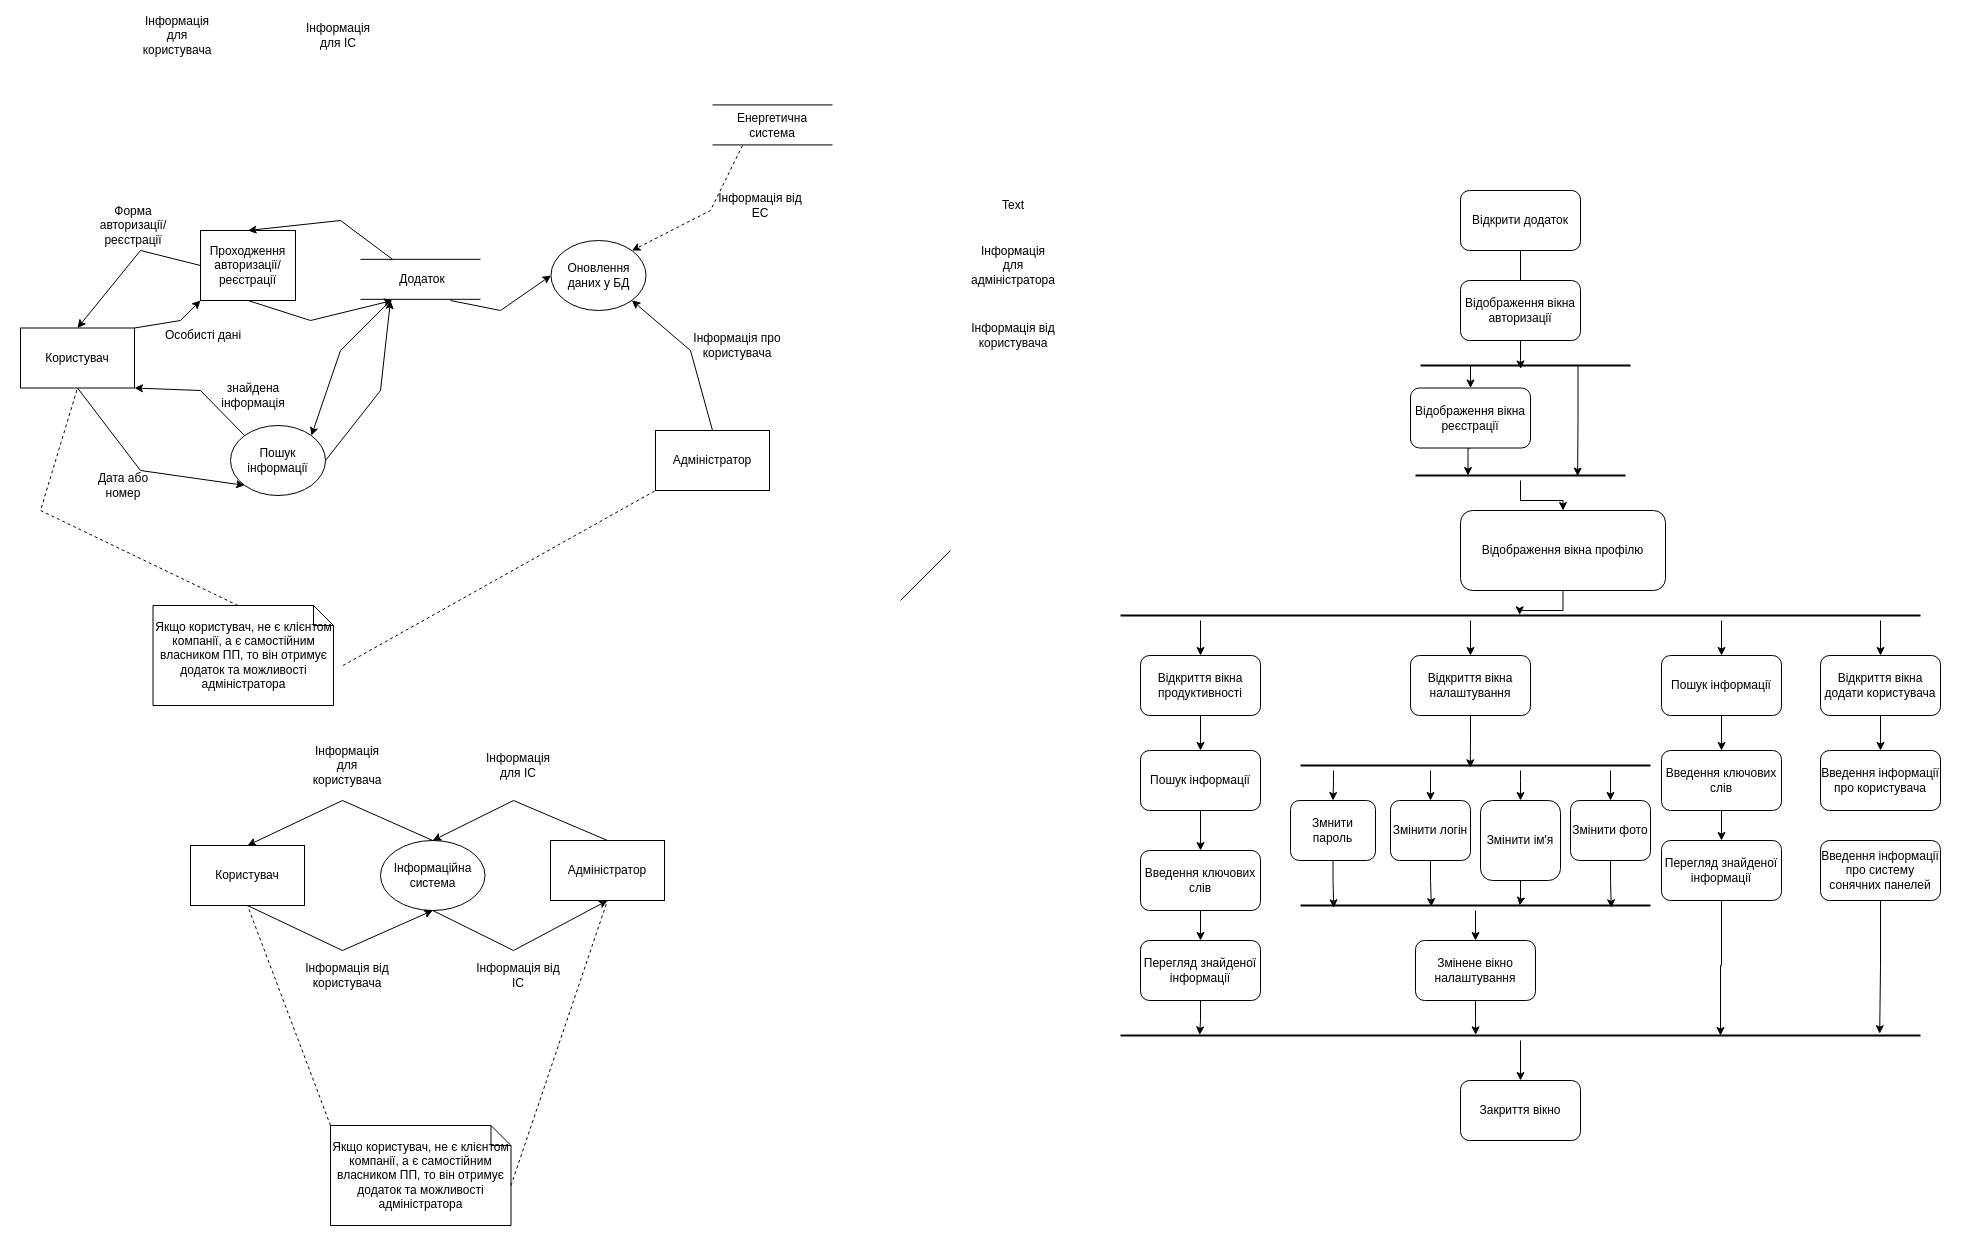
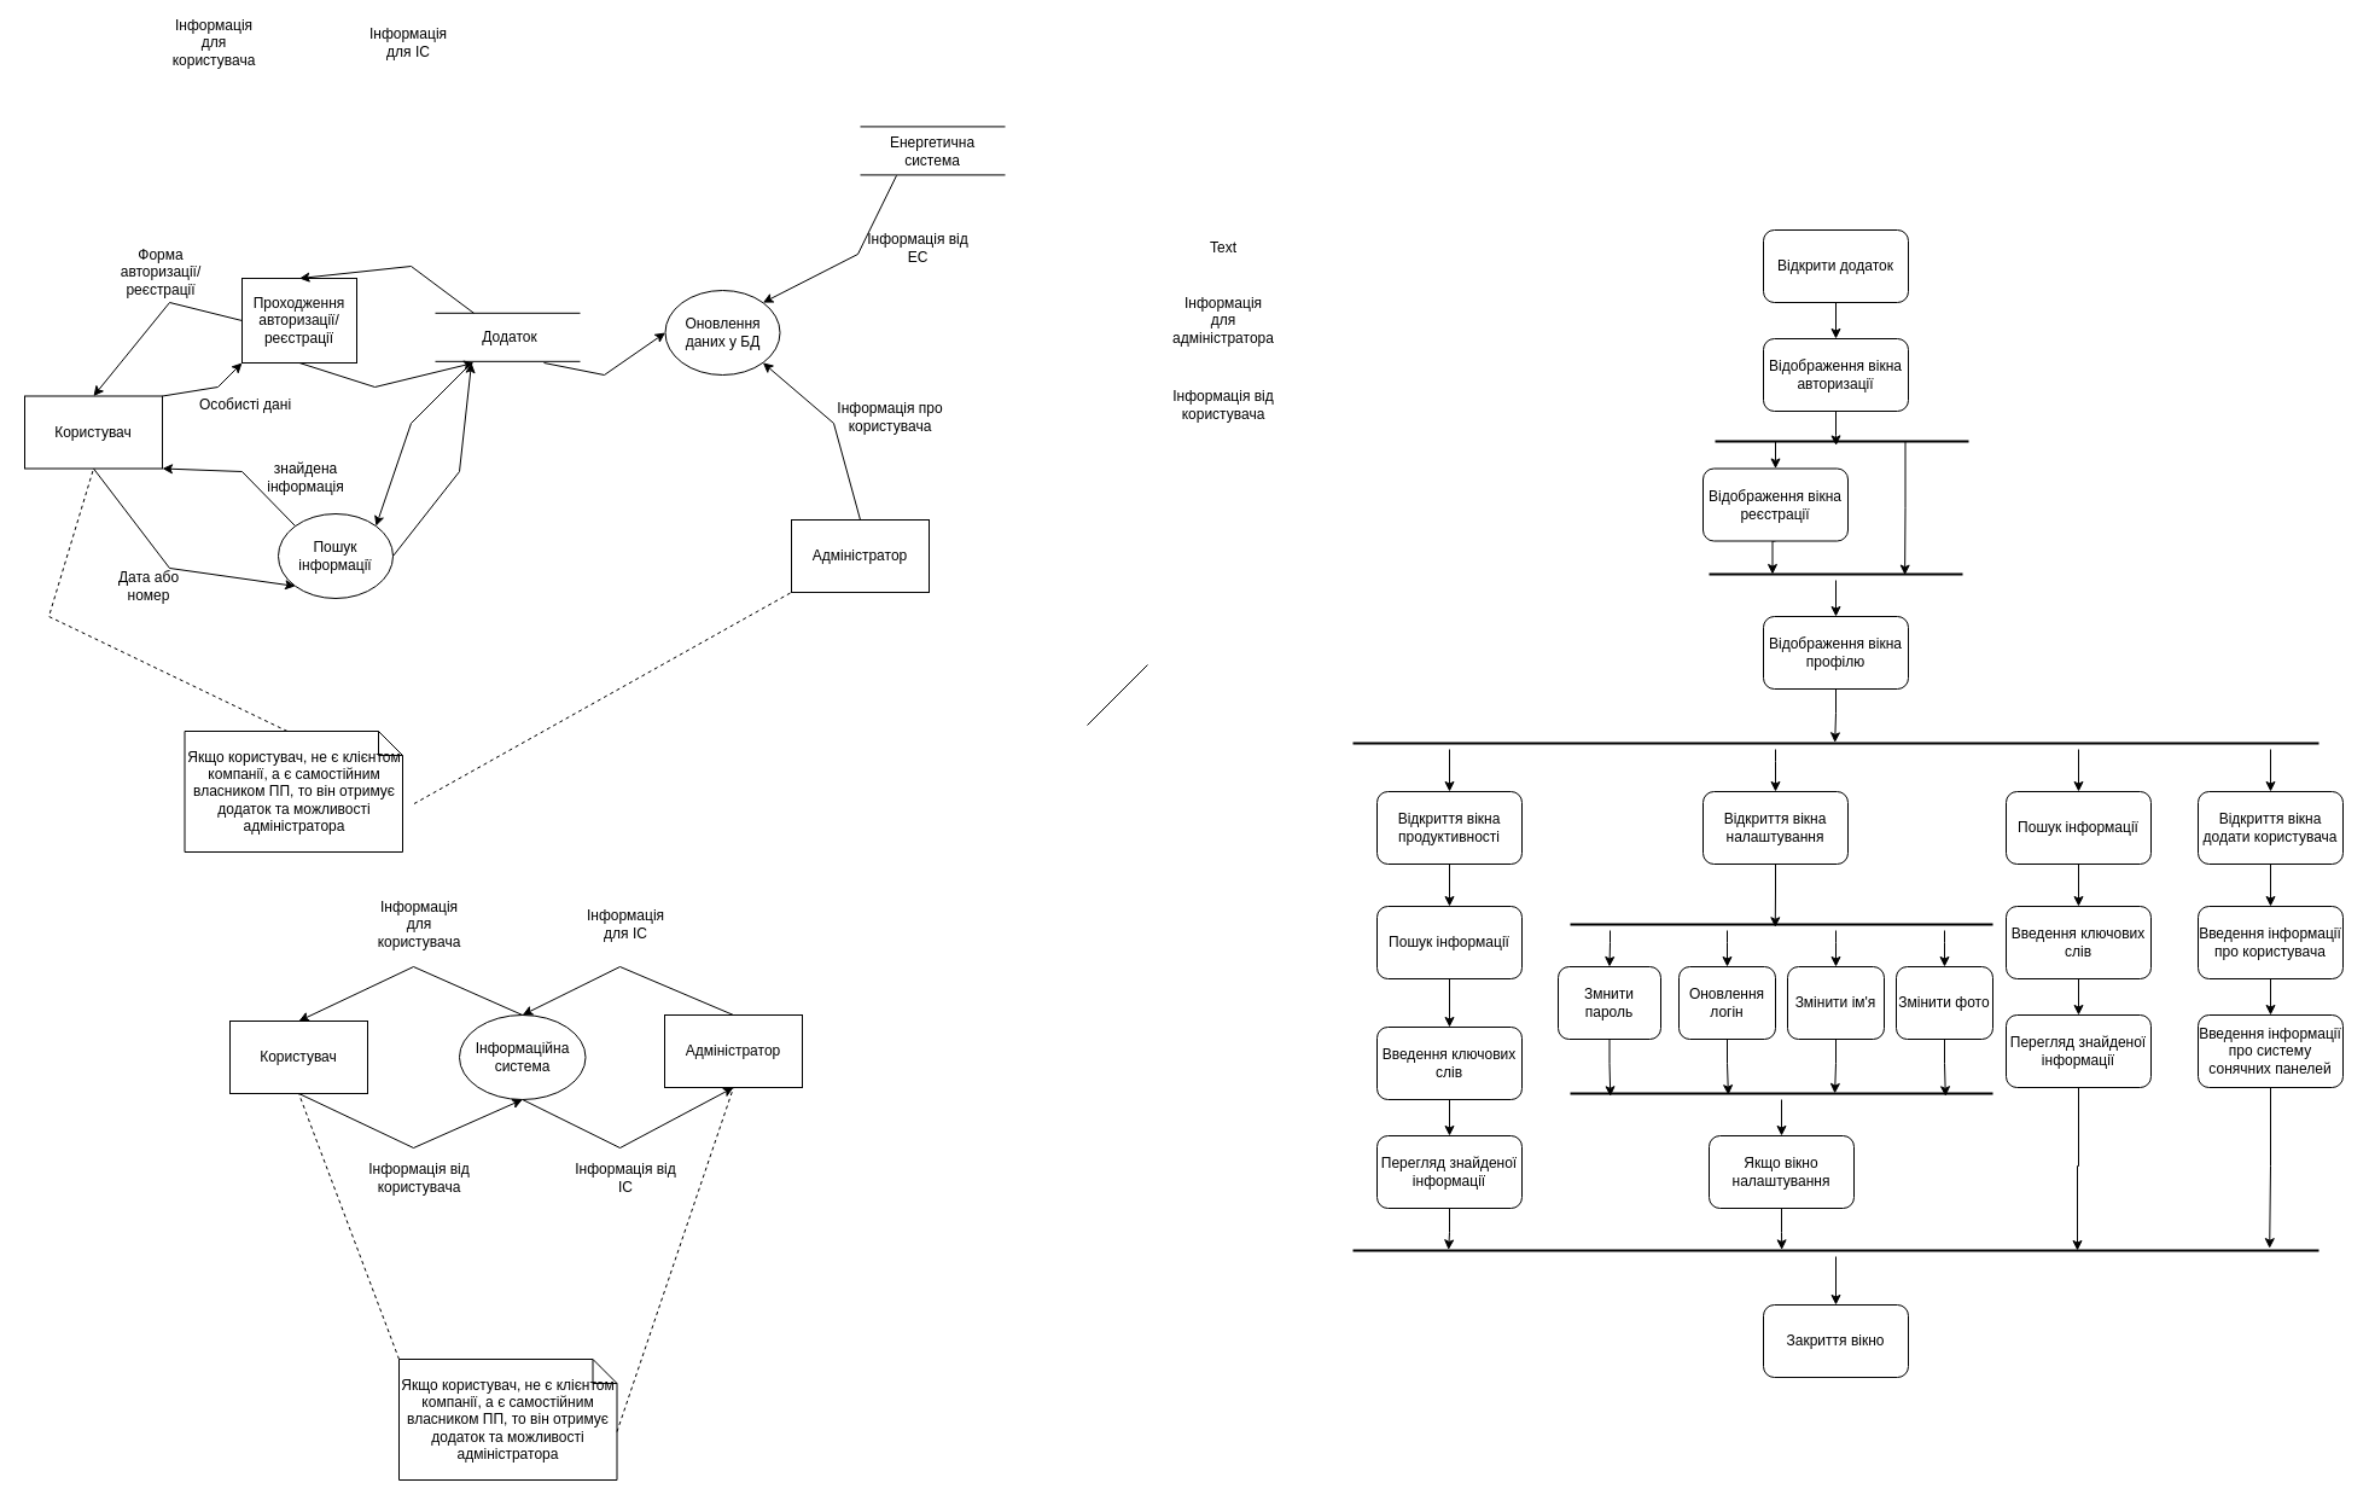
- <mxCell id="25" value="" style="endArrow=classic;html=1;rounded=0;exitX=0;exitY=1;exitDx=0;exitDy=0;entryX=1;entryY=0;entryDx=0;entryDy=0;dashed=1;" parent="1" source="42" target="22" edge="1"><mxGeometry width="50" height="50" relative="1" as="geometry"><mxPoint x="712" y="125" as="sourcePoint" /><mxPoint x="460.25" y="350" as="targetPoint" /><Array as="points"><mxPoint x="710" y="210" /></Array></mxGeometry></mxCell>
+ <mxCell id="25" value="" style="endArrow=classic;html=1;rounded=0;exitX=0;exitY=1;exitDx=0;exitDy=0;entryX=1;entryY=0;entryDx=0;entryDy=0;" parent="1" source="42" target="22" edge="1"><mxGeometry width="50" height="50" relative="1" as="geometry"><mxPoint x="712" y="125" as="sourcePoint" /><mxPoint x="460.25" y="350" as="targetPoint" /><Array as="points"><mxPoint x="710" y="210" /></Array></mxGeometry></mxCell>
- <mxCell id="54" style="edgeStyle=orthogonalEdgeStyle;rounded=0;orthogonalLoop=1;jettySize=auto;html=1;entryX=0.5;entryY=0;entryDx=0;entryDy=0;endArrow=none;" parent="1" source="55" target="57" edge="1"><mxGeometry relative="1" as="geometry" /></mxCell>
+ <mxCell id="54" style="edgeStyle=orthogonalEdgeStyle;rounded=0;orthogonalLoop=1;jettySize=auto;html=1;entryX=0.5;entryY=0;entryDx=0;entryDy=0;" parent="1" source="55" target="57" edge="1"><mxGeometry relative="1" as="geometry" /></mxCell>
- <mxCell id="64" value="Відображення вікна профілю" style="rounded=1;whiteSpace=wrap;html=1;" parent="1" vertex="1"><mxGeometry x="1460" y="510" width="205" height="80" as="geometry" /></mxCell>
+ <mxCell id="64" value="Відображення вікна профілю" style="rounded=1;whiteSpace=wrap;html=1;" parent="1" vertex="1"><mxGeometry x="1460" y="510" width="120" height="60" as="geometry" /></mxCell>
+ <mxCell id="85" style="edgeStyle=orthogonalEdgeStyle;rounded=0;orthogonalLoop=1;jettySize=auto;html=1;entryX=0.5;entryY=0;entryDx=0;entryDy=0;" parent="1" source="86" target="88" edge="1"><mxGeometry relative="1" as="geometry" /></mxCell>
- <mxCell id="90" value="Змінити логін" style="rounded=1;whiteSpace=wrap;html=1;" parent="1" vertex="1"><mxGeometry x="1390" y="800" width="80" height="60" as="geometry" /></mxCell>
+ <mxCell id="90" value="Оновлення логін" style="rounded=1;whiteSpace=wrap;html=1;" parent="1" vertex="1"><mxGeometry x="1390" y="800" width="80" height="60" as="geometry" /></mxCell>
- <mxCell id="94" value="Змінити ім'я" style="rounded=1;whiteSpace=wrap;html=1;" parent="1" vertex="1"><mxGeometry x="1480" y="800" width="80" height="80" as="geometry" /></mxCell>
+ <mxCell id="94" value="Змінити ім'я" style="rounded=1;whiteSpace=wrap;html=1;" parent="1" vertex="1"><mxGeometry x="1480" y="800" width="80" height="60" as="geometry" /></mxCell>
- <mxCell id="98" value="Змінене вікно налаштування" style="rounded=1;whiteSpace=wrap;html=1;" parent="1" vertex="1"><mxGeometry x="1415" y="940" width="120" height="60" as="geometry" /></mxCell>
+ <mxCell id="98" value="Якщо вікно налаштування" style="rounded=1;whiteSpace=wrap;html=1;" parent="1" vertex="1"><mxGeometry x="1415" y="940" width="120" height="60" as="geometry" /></mxCell>
